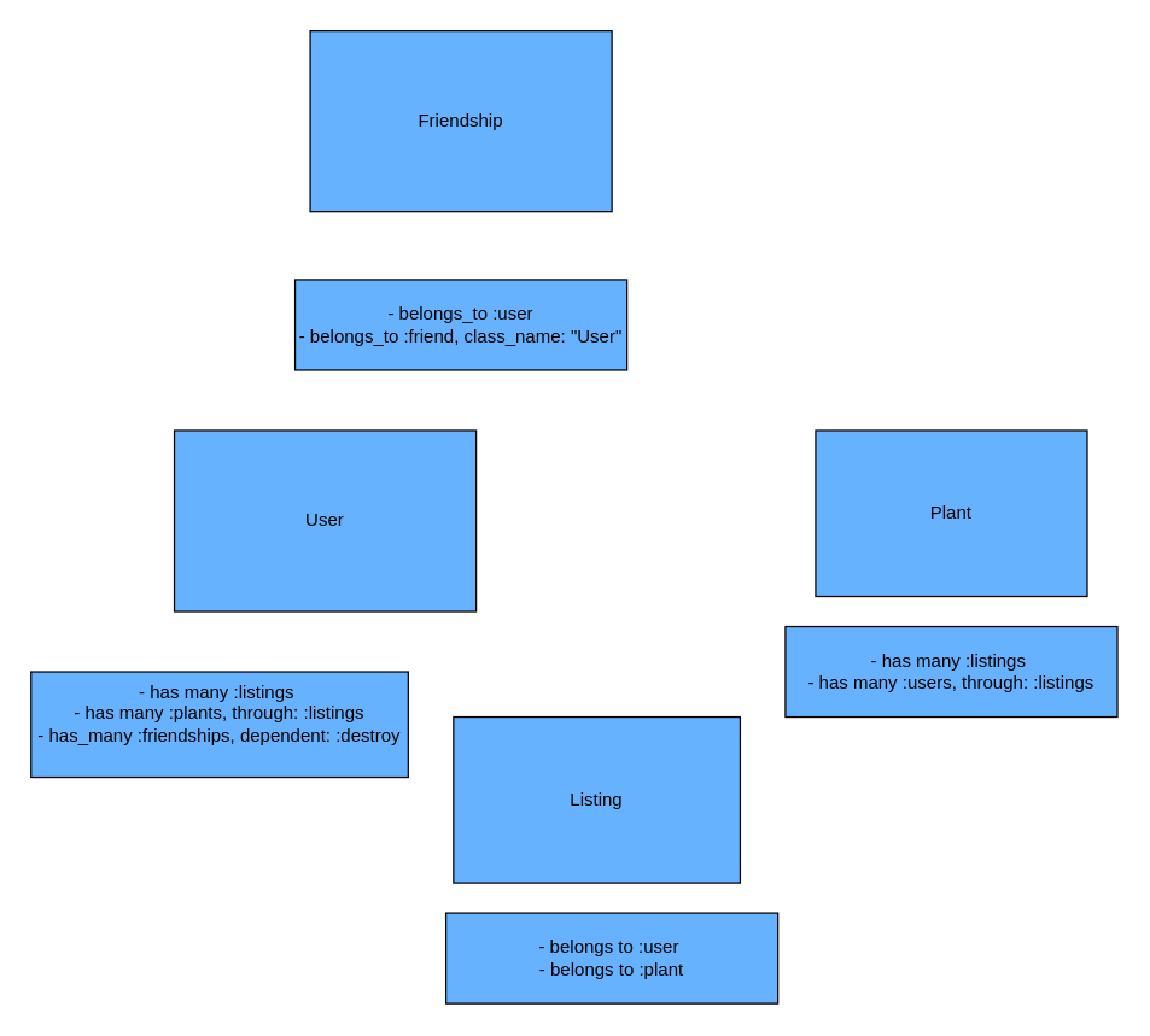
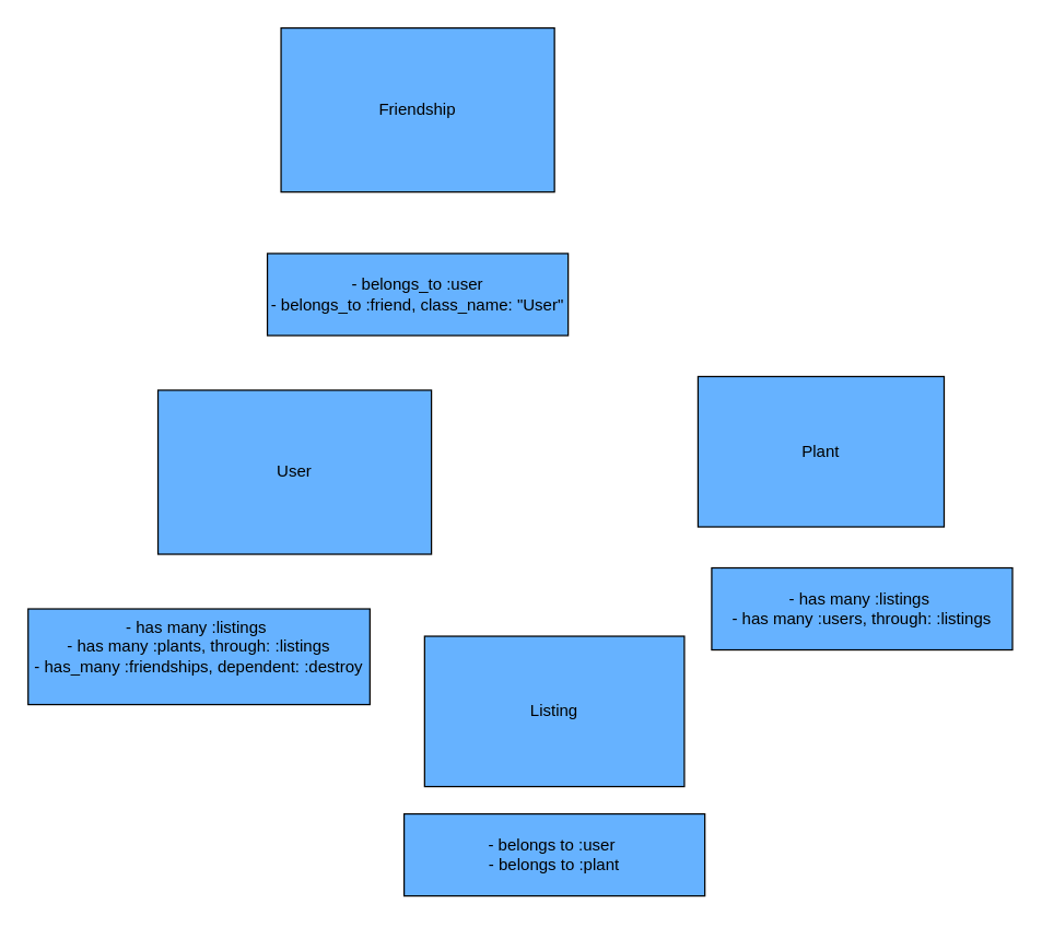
- <mxCell id="3" value="Plant" style="whiteSpace=wrap;html=1;fillColor=#66B2FF;" parent="1" vertex="1"><mxGeometry x="540" y="285" width="180" height="110" as="geometry" /></mxCell>
+ <mxCell id="3" value="Plant" style="whiteSpace=wrap;html=1;fillColor=#66B2FF;" parent="1" vertex="1"><mxGeometry x="510" y="275" width="180" height="110" as="geometry" /></mxCell>
- <mxCell id="4" value="Listing" style="whiteSpace=wrap;html=1;fillColor=#66B2FF;" parent="1" vertex="1"><mxGeometry x="300" y="475" width="190" height="110" as="geometry" /></mxCell>
+ <mxCell id="4" value="Listing" style="whiteSpace=wrap;html=1;fillColor=#66B2FF;" parent="1" vertex="1"><mxGeometry x="310" y="465" width="190" height="110" as="geometry" /></mxCell>
- <mxCell id="6" value="&lt;font color=&quot;#000000&quot;&gt;- belongs to :user&amp;nbsp;&lt;br&gt;- belongs to :plant&lt;br&gt;&lt;/font&gt;" style="whiteSpace=wrap;html=1;fillColor=#66B2FF;" parent="1" vertex="1"><mxGeometry x="295" y="605" width="220" height="60" as="geometry" /></mxCell>
+ <mxCell id="6" value="&lt;font color=&quot;#000000&quot;&gt;- belongs to :user&amp;nbsp;&lt;br&gt;- belongs to :plant&lt;br&gt;&lt;/font&gt;" style="whiteSpace=wrap;html=1;fillColor=#66B2FF;" parent="1" vertex="1"><mxGeometry x="295" y="595" width="220" height="60" as="geometry" /></mxCell>
